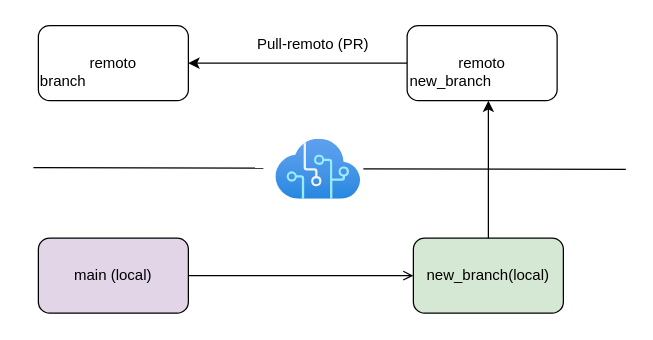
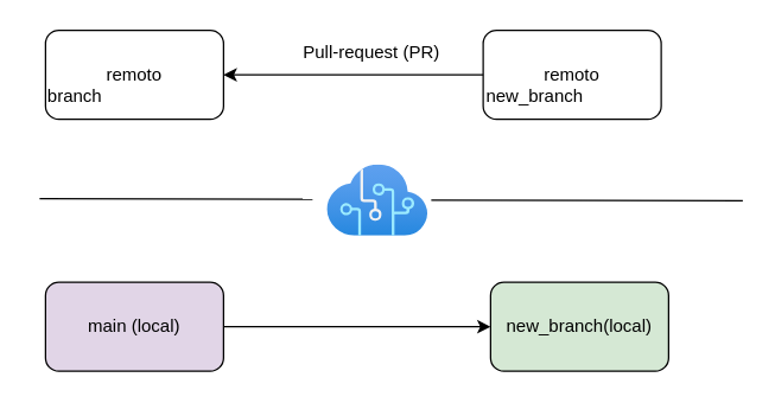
- <mxCell id="12" value="Pull-remoto (PR)" style="text;html=1;align=center;verticalAlign=middle;whiteSpace=wrap;rounded=0;" vertex="1" parent="1"><mxGeometry x="180" y="20" width="140" height="30" as="geometry" /></mxCell>
+ <mxCell id="12" value="Pull-request (PR)" style="text;html=1;align=center;verticalAlign=middle;whiteSpace=wrap;rounded=0;" vertex="1" parent="1"><mxGeometry x="180" y="20" width="140" height="30" as="geometry" /></mxCell>
- <mxCell id="11" value="" style="endArrow=classic;html=1;rounded=0;exitX=0.5;exitY=0;exitDx=0;exitDy=0;entryX=1;entryY=1;entryDx=0;entryDy=0;" edge="1" parent="1" source="7" target="10"><mxGeometry width="50" height="50" relative="1" as="geometry"><mxPoint x="220" y="170" as="sourcePoint" /><mxPoint x="390" y="90" as="targetPoint" /></mxGeometry></mxCell>
- <mxCell id="8" value="" style="endArrow=open;html=1;rounded=0;exitX=1;exitY=0.5;exitDx=0;exitDy=0;entryX=0;entryY=0.5;entryDx=0;entryDy=0;" edge="1" parent="1" source="6" target="7"><mxGeometry width="50" height="50" relative="1" as="geometry"><mxPoint x="410" y="170" as="sourcePoint" /><mxPoint x="460" y="120" as="targetPoint" /></mxGeometry></mxCell>
+ <mxCell id="8" value="" style="endArrow=classic;html=1;rounded=0;exitX=1;exitY=0.5;exitDx=0;exitDy=0;entryX=0;entryY=0.5;entryDx=0;entryDy=0;" edge="1" parent="1" source="6" target="7"><mxGeometry width="50" height="50" relative="1" as="geometry"><mxPoint x="410" y="170" as="sourcePoint" /><mxPoint x="460" y="120" as="targetPoint" /></mxGeometry></mxCell>
